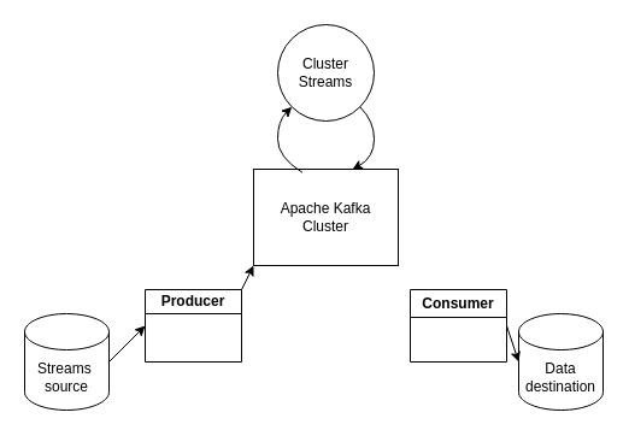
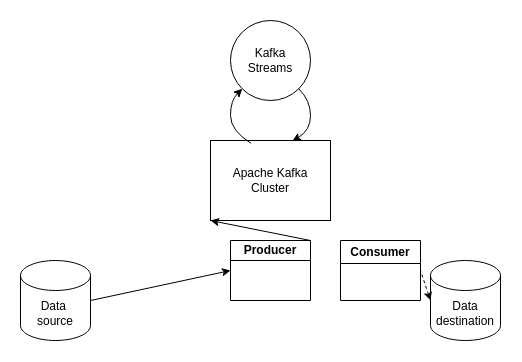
- <mxCell id="2" value="Cluster Streams" style="ellipse;whiteSpace=wrap;html=1;aspect=fixed;" vertex="1" parent="1"><mxGeometry x="230" y="20" width="80" height="80" as="geometry" /></mxCell>
+ <mxCell id="2" value="Kafka Streams" style="ellipse;whiteSpace=wrap;html=1;aspect=fixed;" vertex="1" parent="1"><mxGeometry x="230" y="20" width="80" height="80" as="geometry" /></mxCell>
- <mxCell id="6" value="Producer" style="swimlane;whiteSpace=wrap;html=1;startSize=20;" vertex="1" parent="1"><mxGeometry x="120" y="240" width="80" height="60" as="geometry" /></mxCell>
+ <mxCell id="6" value="Producer" style="swimlane;whiteSpace=wrap;html=1;startSize=20;" vertex="1" parent="1"><mxGeometry x="230" y="240" width="80" height="60" as="geometry" /></mxCell>
- <mxCell id="10" value="" style="endArrow=none;html=1;rounded=0;exitX=0;exitY=0.5;exitDx=0;exitDy=0;exitPerimeter=0;entryX=1;entryY=0.5;entryDx=0;entryDy=0;startArrow=classic;startFill=1;endFill=0;" edge="1" parent="1" source="5" target="7"><mxGeometry width="50" height="50" relative="1" as="geometry"><mxPoint x="230" y="280" as="sourcePoint" /><mxPoint x="280" y="230" as="targetPoint" /></mxGeometry></mxCell>
+ <mxCell id="10" value="" style="endArrow=none;html=1;rounded=0;exitX=0;exitY=0.5;exitDx=0;exitDy=0;exitPerimeter=0;entryX=1;entryY=0.5;entryDx=0;entryDy=0;startArrow=classic;startFill=1;endFill=0;dashed=1;" edge="1" parent="1" source="5" target="7"><mxGeometry width="50" height="50" relative="1" as="geometry"><mxPoint x="230" y="280" as="sourcePoint" /><mxPoint x="280" y="230" as="targetPoint" /></mxGeometry></mxCell>
- <mxCell id="4" value="Streams&amp;nbsp;&lt;br&gt;source" style="shape=cylinder3;whiteSpace=wrap;html=1;boundedLbl=1;backgroundOutline=1;size=15;" vertex="1" parent="1"><mxGeometry x="20" y="260" width="70" height="80" as="geometry" /></mxCell>
+ <mxCell id="4" value="Data&amp;nbsp;&lt;br&gt;source" style="shape=cylinder3;whiteSpace=wrap;html=1;boundedLbl=1;backgroundOutline=1;size=15;" vertex="1" parent="1"><mxGeometry x="20" y="260" width="70" height="80" as="geometry" /></mxCell>
